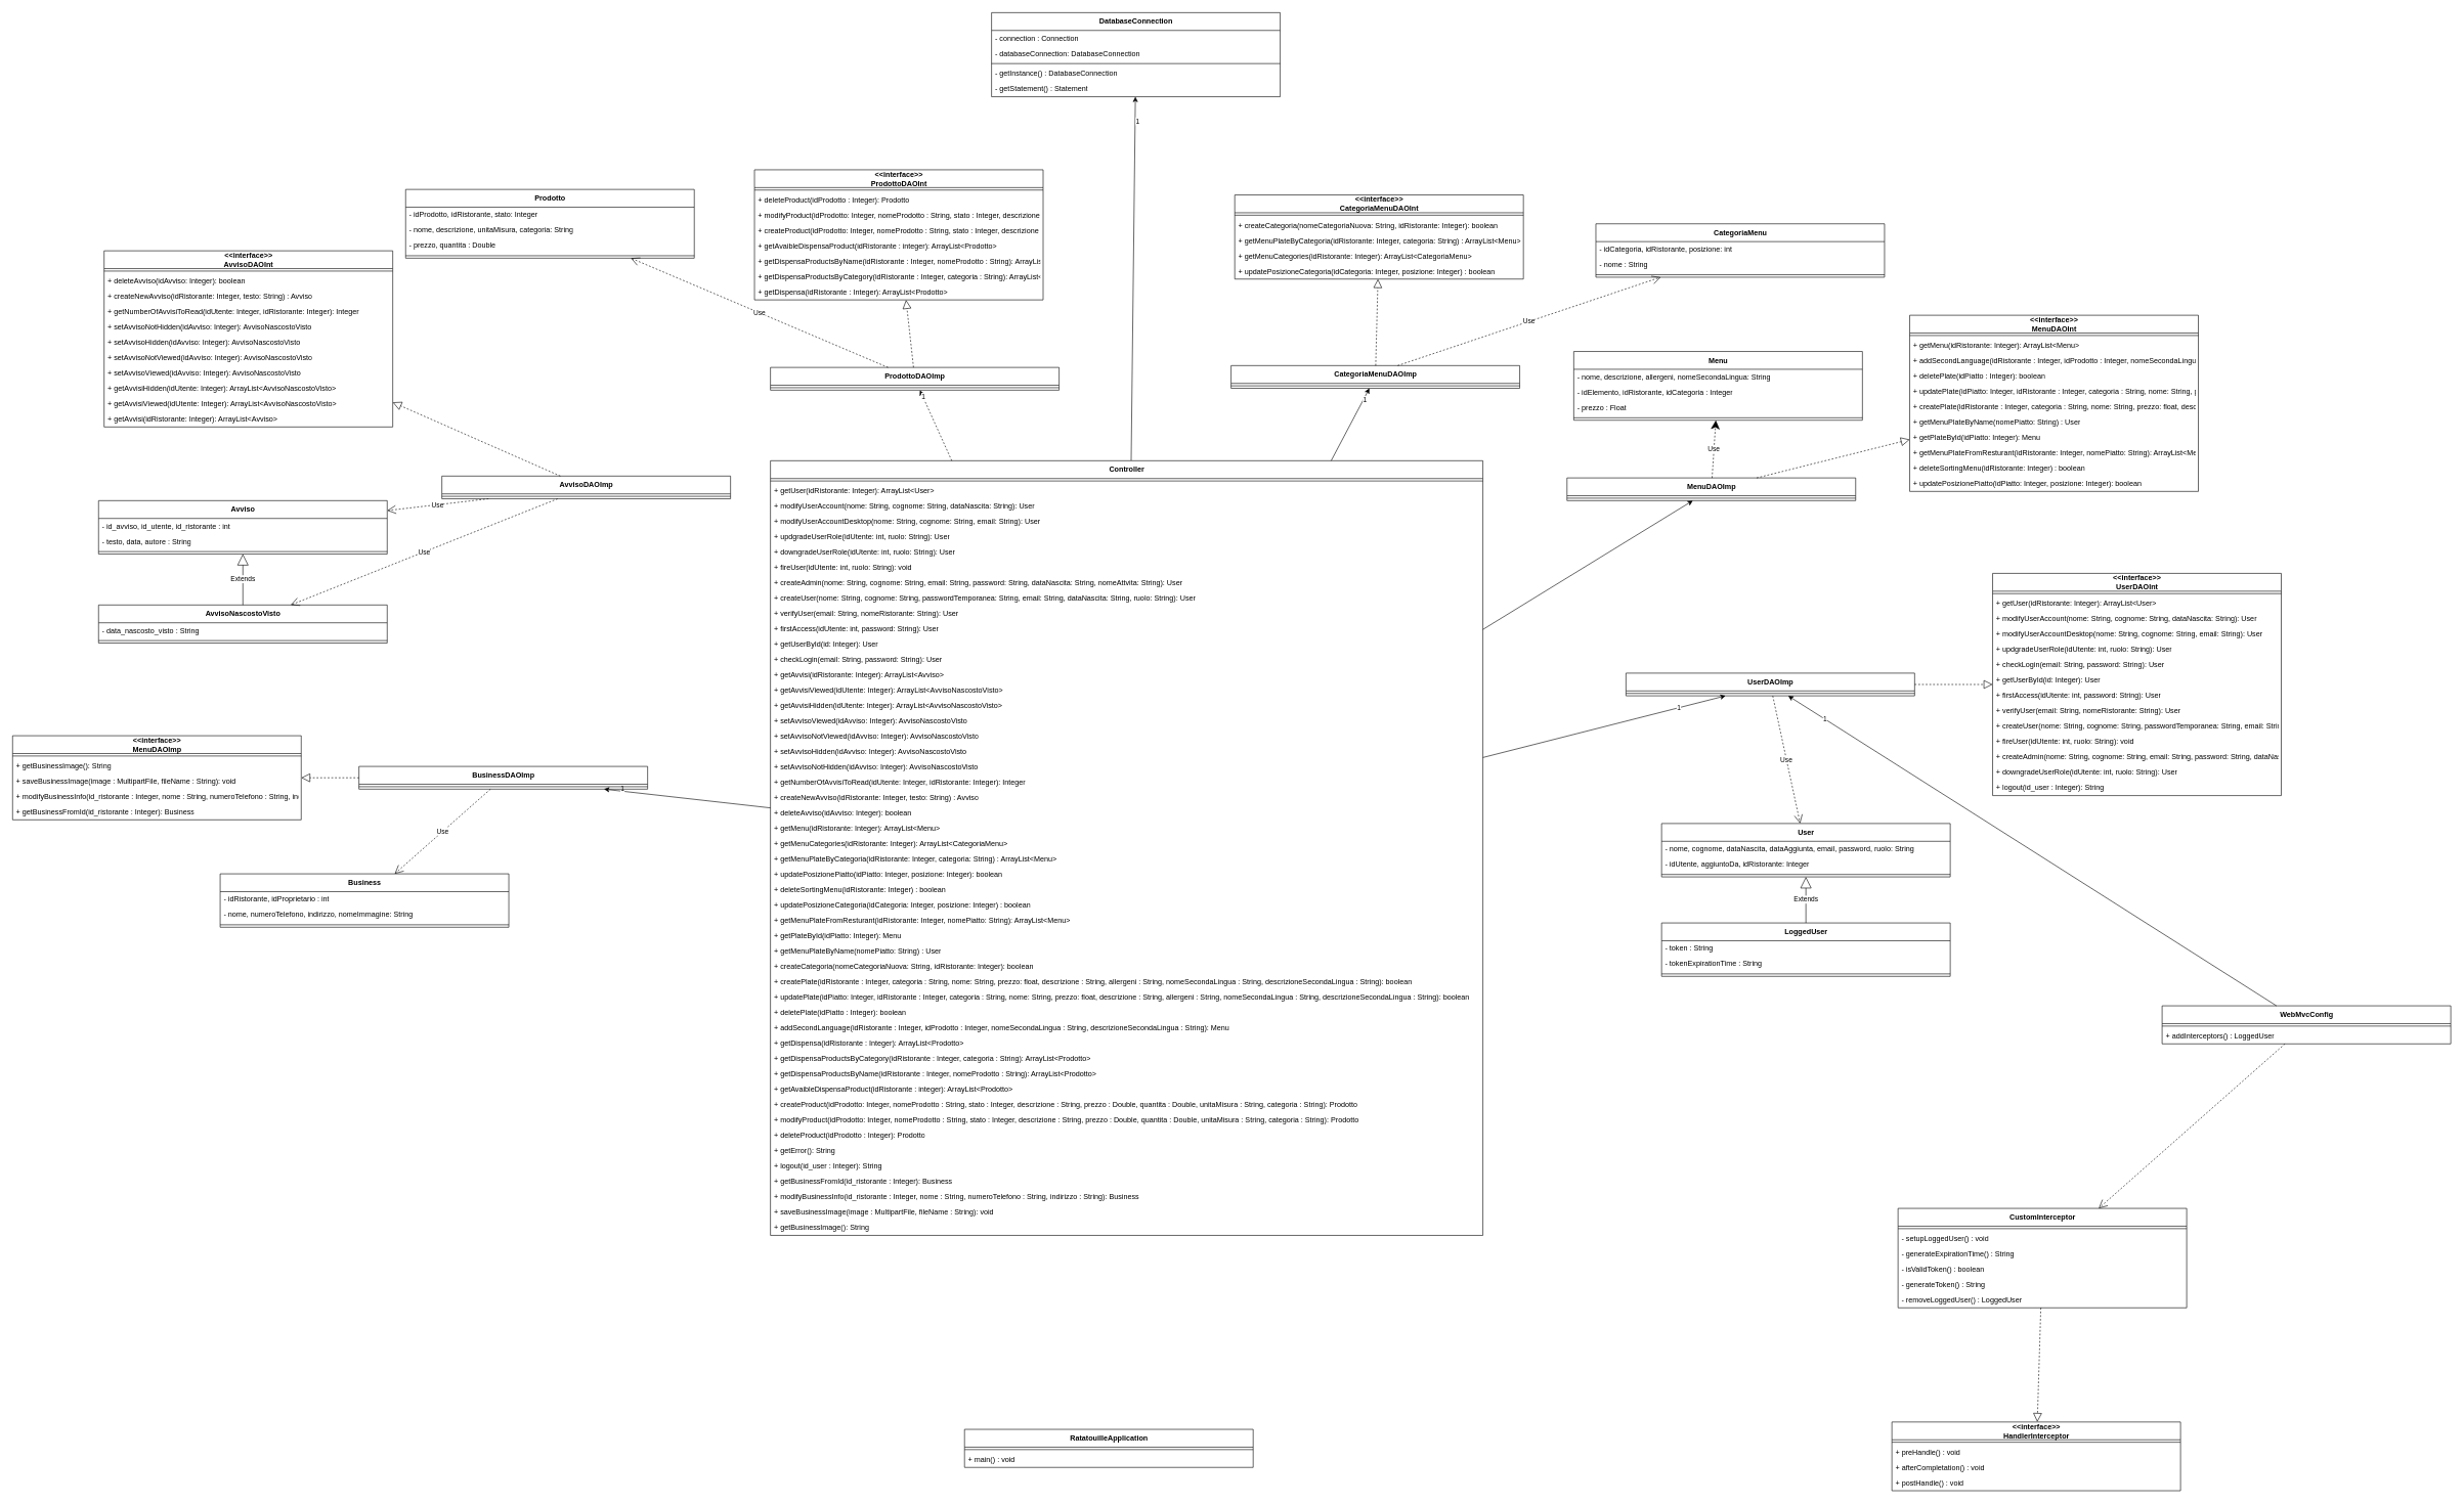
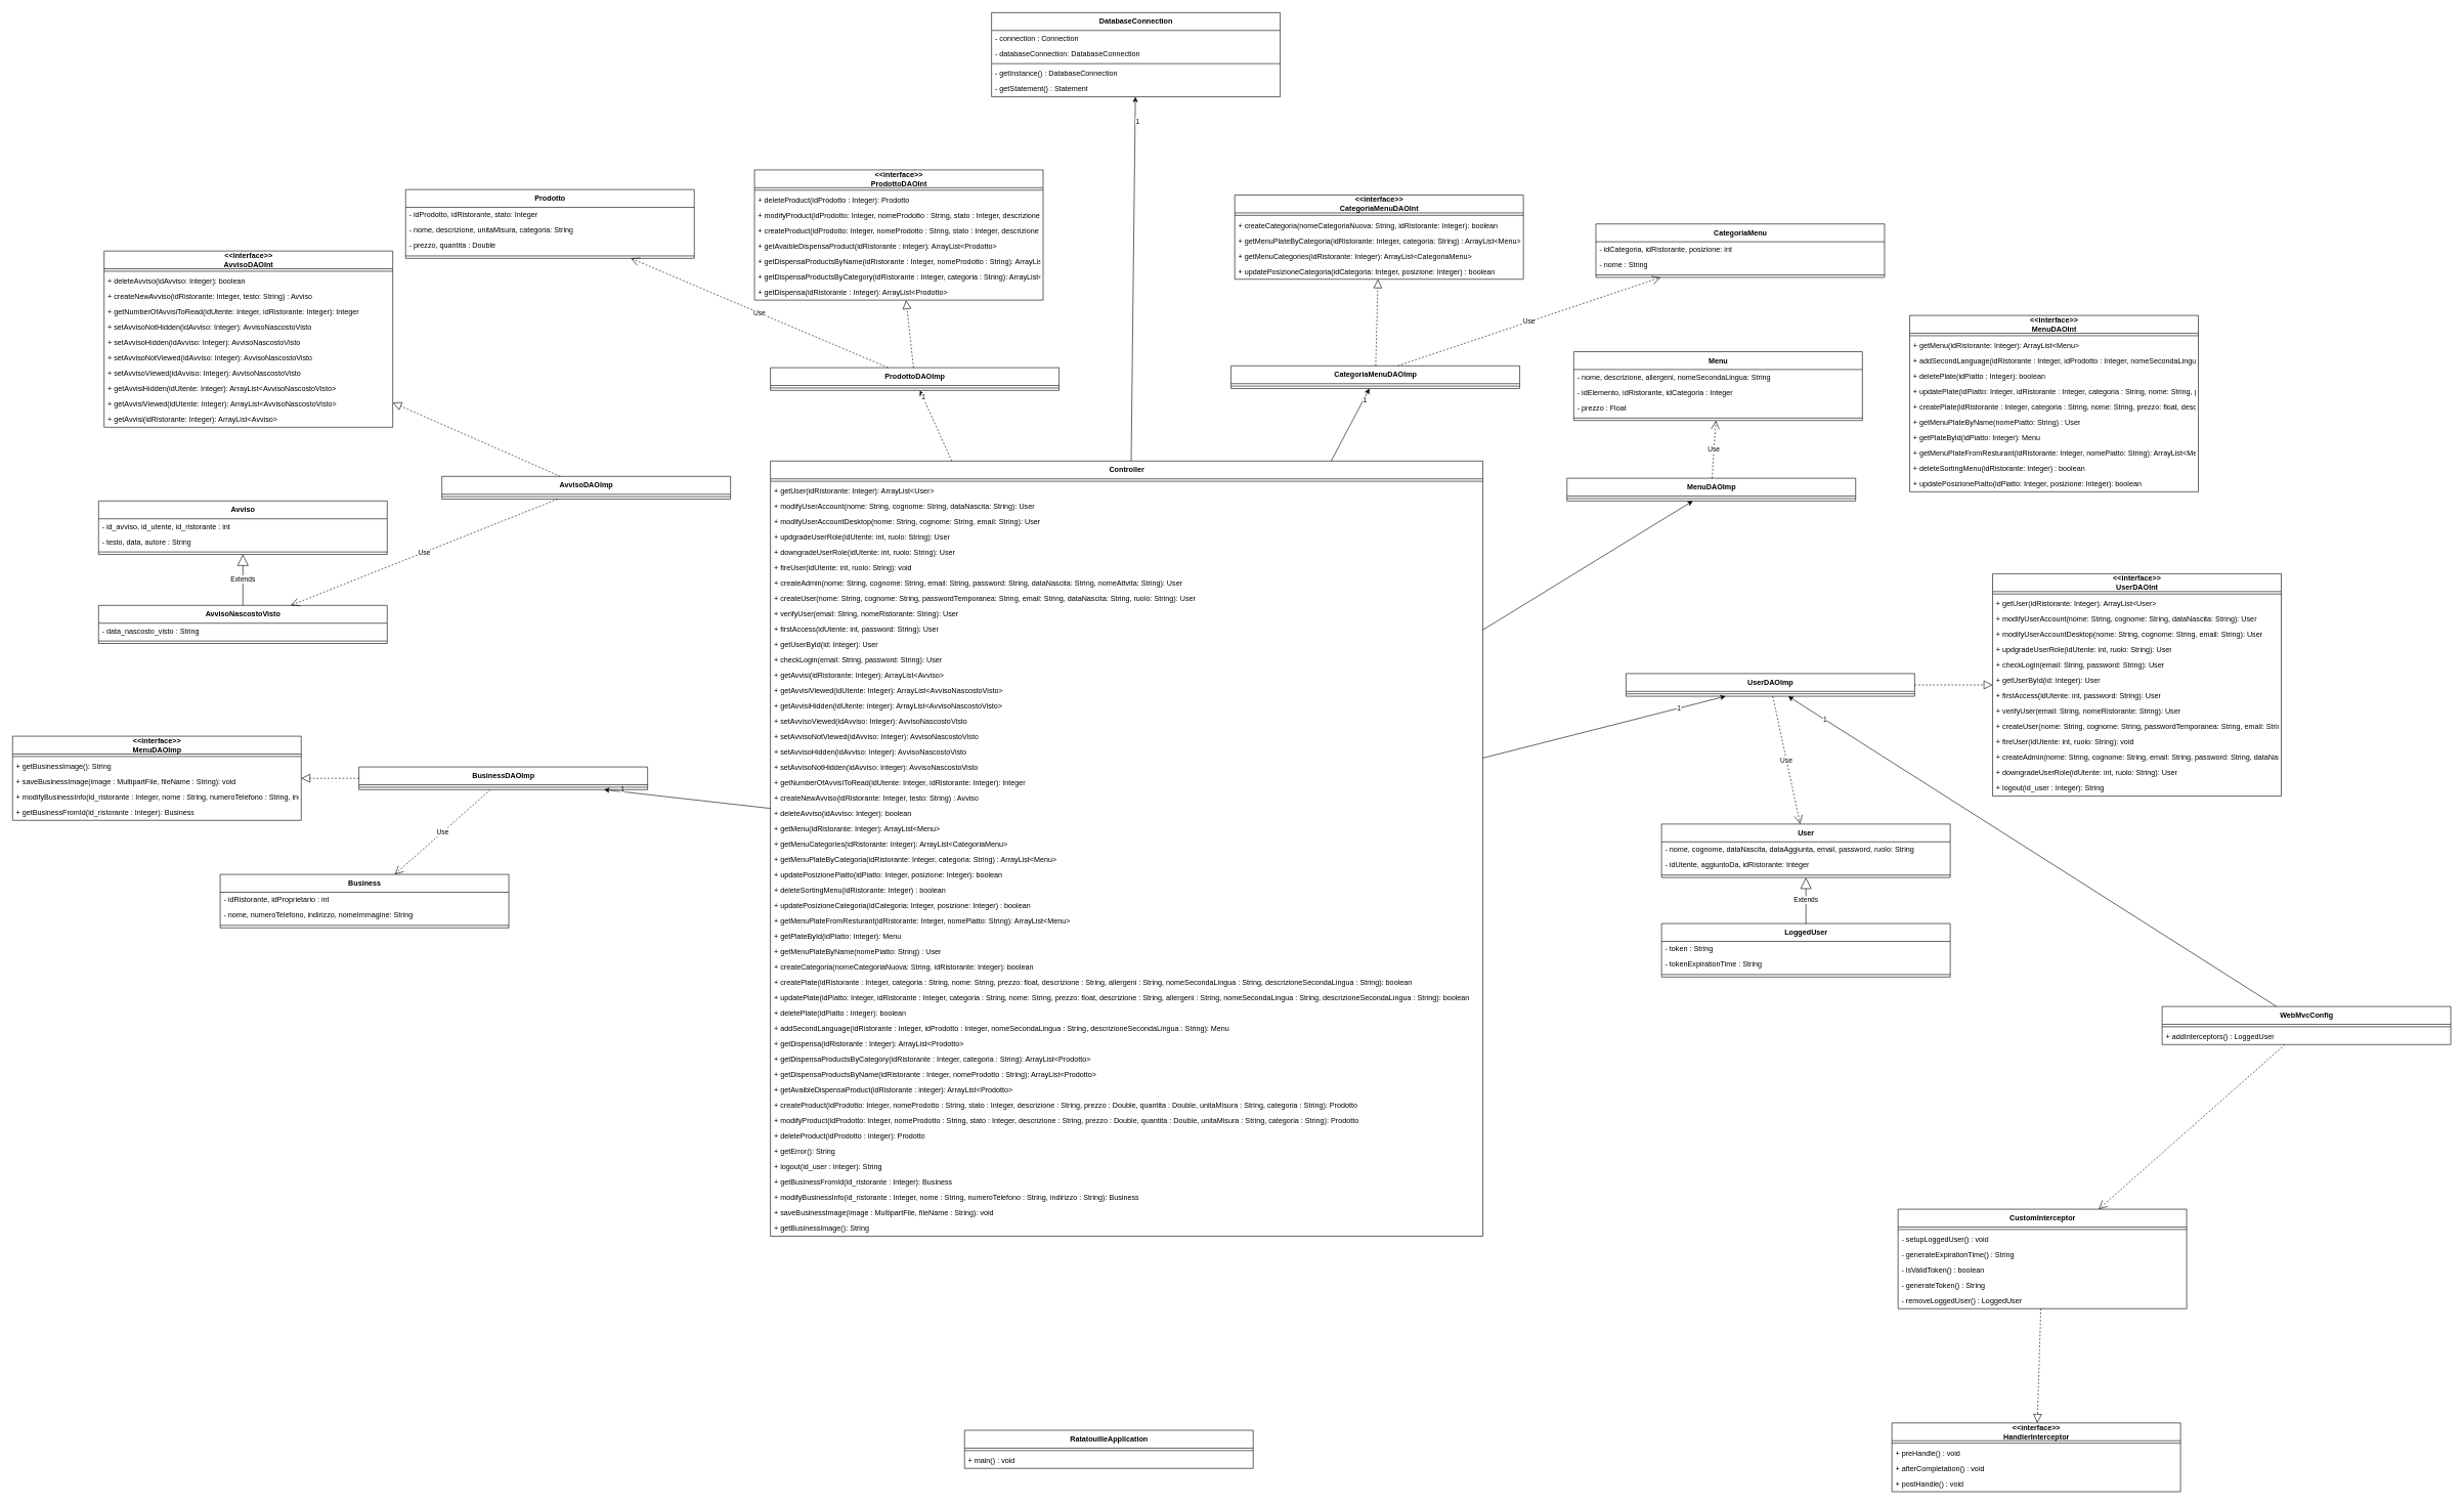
- <mxCell id="203" value="Use" style="endArrow=classic;endSize=12;dashed=1;html=1;" edge="1" parent="1" source="118" target="83"><mxGeometry width="160" relative="1" as="geometry"><mxPoint x="2285.247" y="605" as="sourcePoint" /><mxPoint x="2765.279" y="360" as="targetPoint" /></mxGeometry></mxCell>
+ <mxCell id="203" value="Use" style="endArrow=open;endSize=12;dashed=1;html=1;" edge="1" parent="1" source="118" target="83"><mxGeometry width="160" relative="1" as="geometry"><mxPoint x="2285.247" y="605" as="sourcePoint" /><mxPoint x="2765.279" y="360" as="targetPoint" /></mxGeometry></mxCell>
- <mxCell id="192" value="" style="endArrow=block;dashed=1;endFill=0;endSize=12;html=1;" edge="1" parent="1" source="118" target="152"><mxGeometry width="160" relative="1" as="geometry"><mxPoint x="3249" y="788.5" as="sourcePoint" /><mxPoint x="2619" y="-108.5" as="targetPoint" /></mxGeometry></mxCell>
- <mxCell id="206" value="Use" style="endArrow=open;endSize=12;dashed=1;html=1;" edge="1" parent="1" source="107" target="58"><mxGeometry width="160" relative="1" as="geometry"><mxPoint x="1455.479" y="608" as="sourcePoint" /><mxPoint x="1036.739" y="430" as="targetPoint" /></mxGeometry></mxCell>
